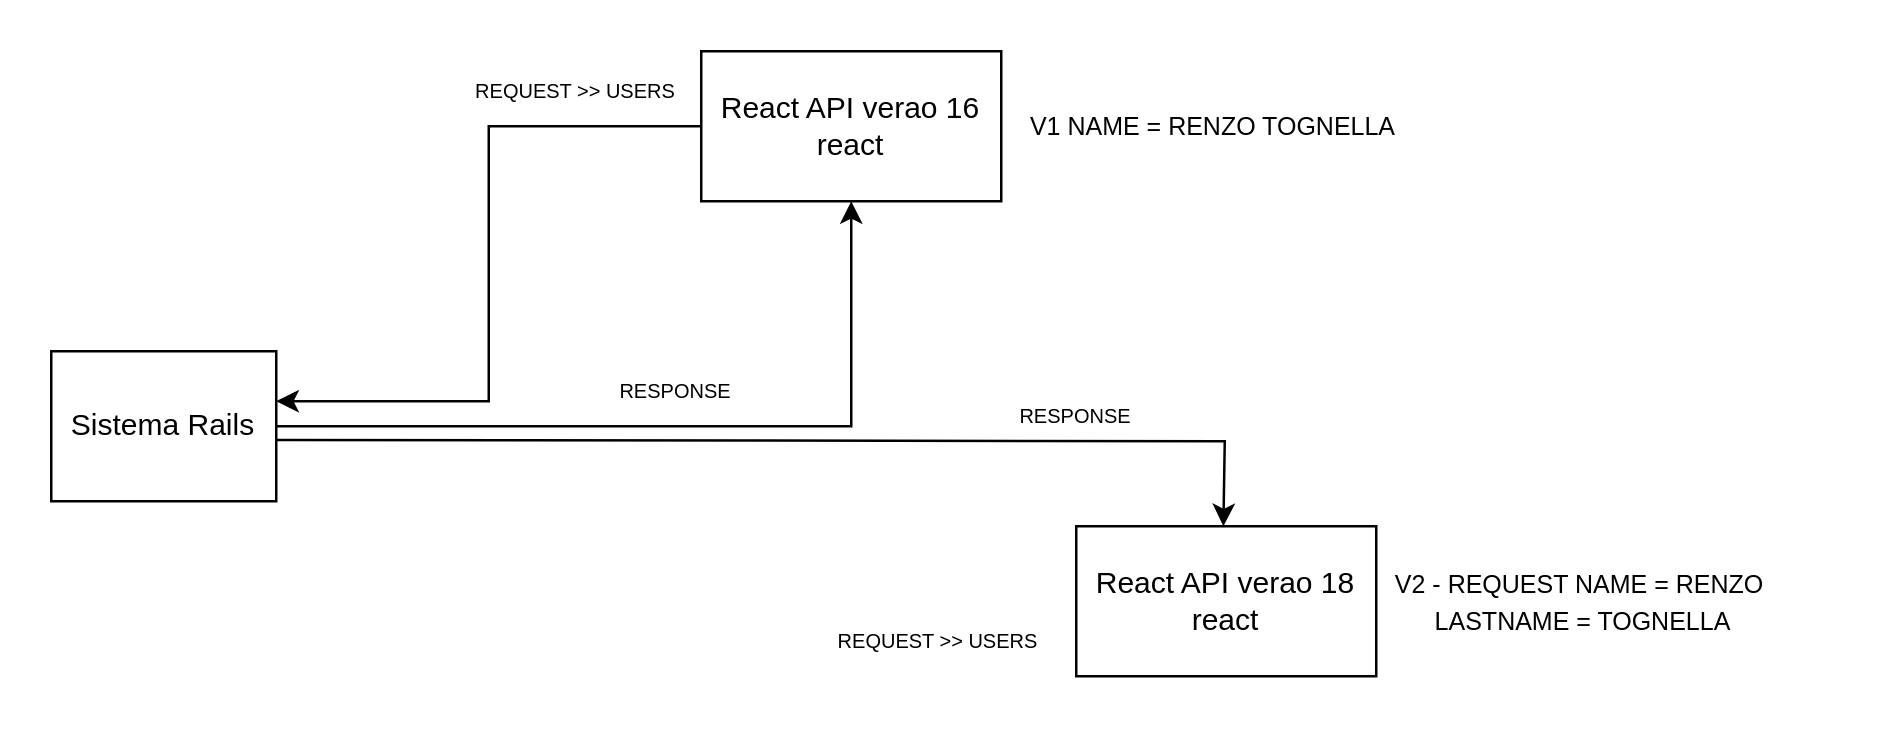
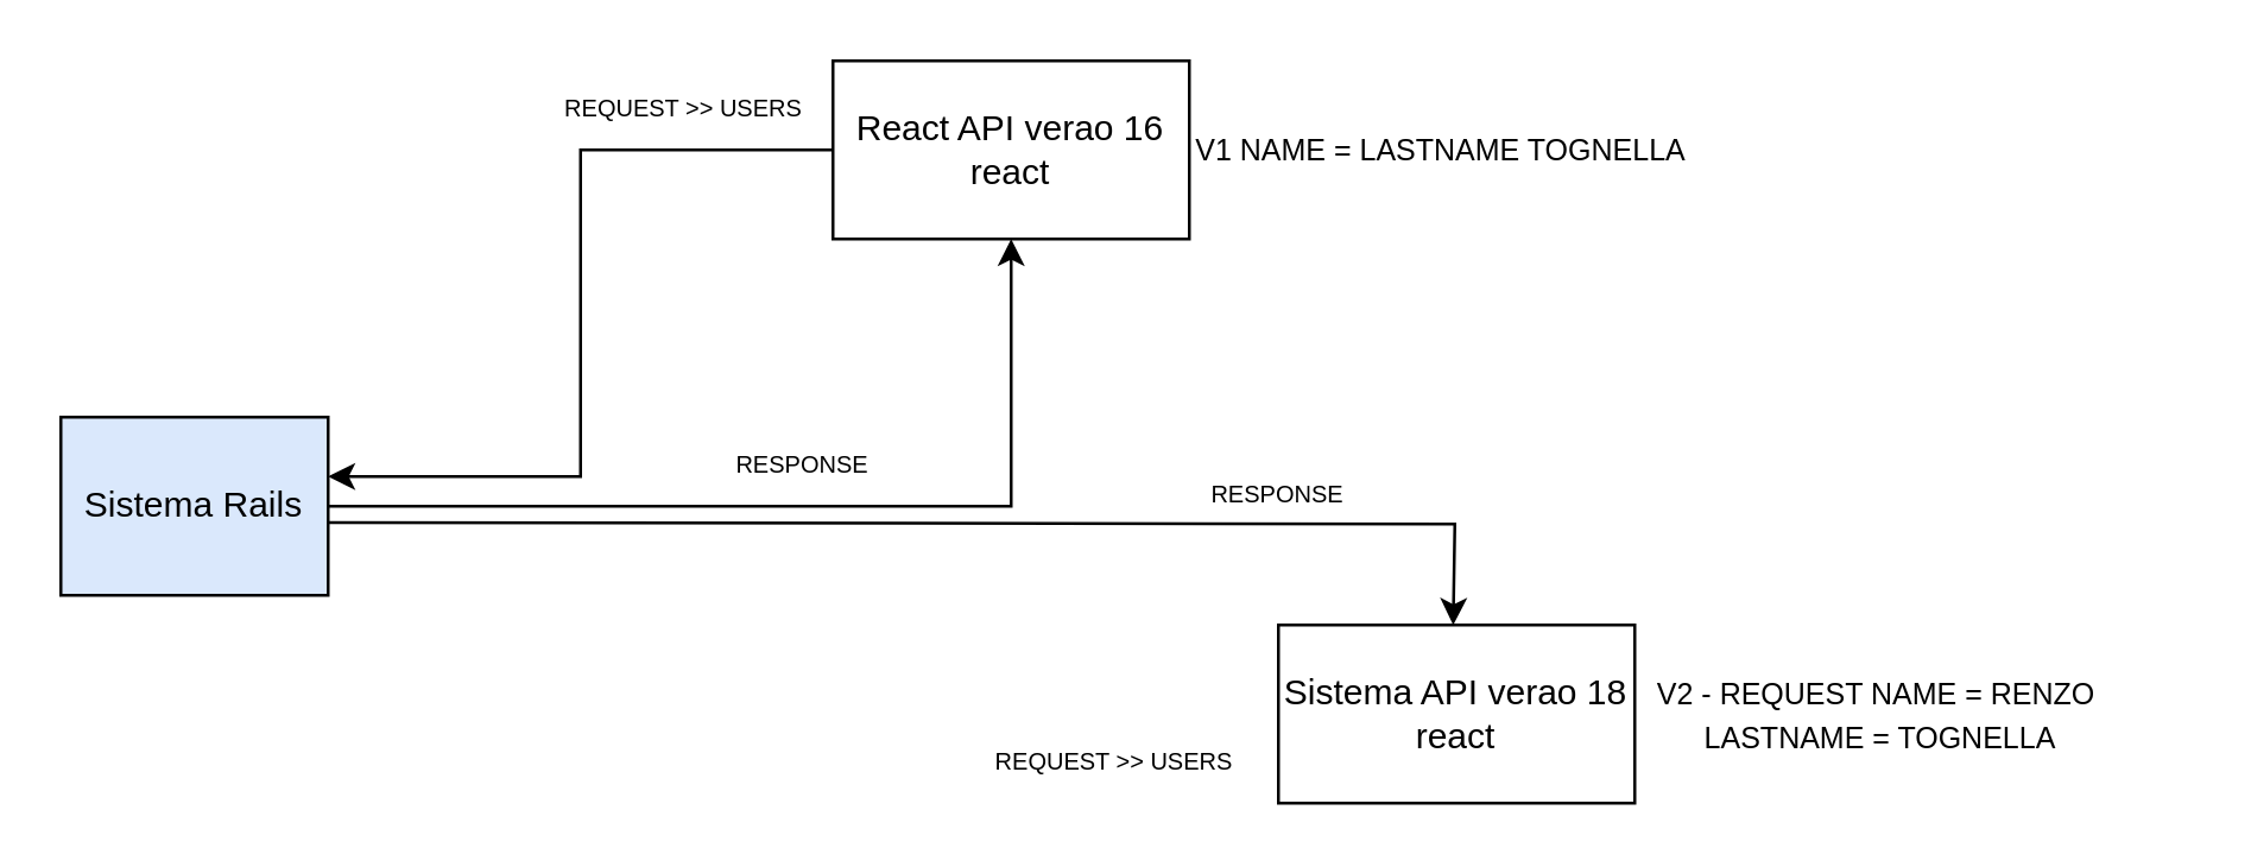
- <mxCell id="12" value="&lt;font style=&quot;font-size: 10px;&quot;&gt;V1 NAME = RENZO TOGNELLA&lt;/font&gt;" style="text;html=1;align=center;verticalAlign=middle;whiteSpace=wrap;rounded=0;" vertex="1" parent="1"><mxGeometry x="390" y="35" width="190" height="30" as="geometry" /></mxCell>
+ <mxCell id="12" value="&lt;font style=&quot;font-size: 10px;&quot;&gt;V1 NAME = LASTNAME TOGNELLA&lt;/font&gt;" style="text;html=1;align=center;verticalAlign=middle;whiteSpace=wrap;rounded=0;" vertex="1" parent="1"><mxGeometry x="390" y="35" width="190" height="30" as="geometry" /></mxCell>
- <mxCell id="4" value="Sistema Rails" style="rounded=0;whiteSpace=wrap;html=1;" vertex="1" parent="1"><mxGeometry x="20" y="140" width="90" height="60" as="geometry" /></mxCell>
+ <mxCell id="4" value="Sistema Rails" style="rounded=0;whiteSpace=wrap;html=1;fillColor=#dae8fc;" vertex="1" parent="1"><mxGeometry x="20" y="140" width="90" height="60" as="geometry" /></mxCell>
- <mxCell id="6" value="React API verao 18 react" style="rounded=0;whiteSpace=wrap;html=1;" vertex="1" parent="1"><mxGeometry x="430" y="210" width="120" height="60" as="geometry" /></mxCell>
+ <mxCell id="6" value="Sistema API verao 18 react" style="rounded=0;whiteSpace=wrap;html=1;" vertex="1" parent="1"><mxGeometry x="430" y="210" width="120" height="60" as="geometry" /></mxCell>
